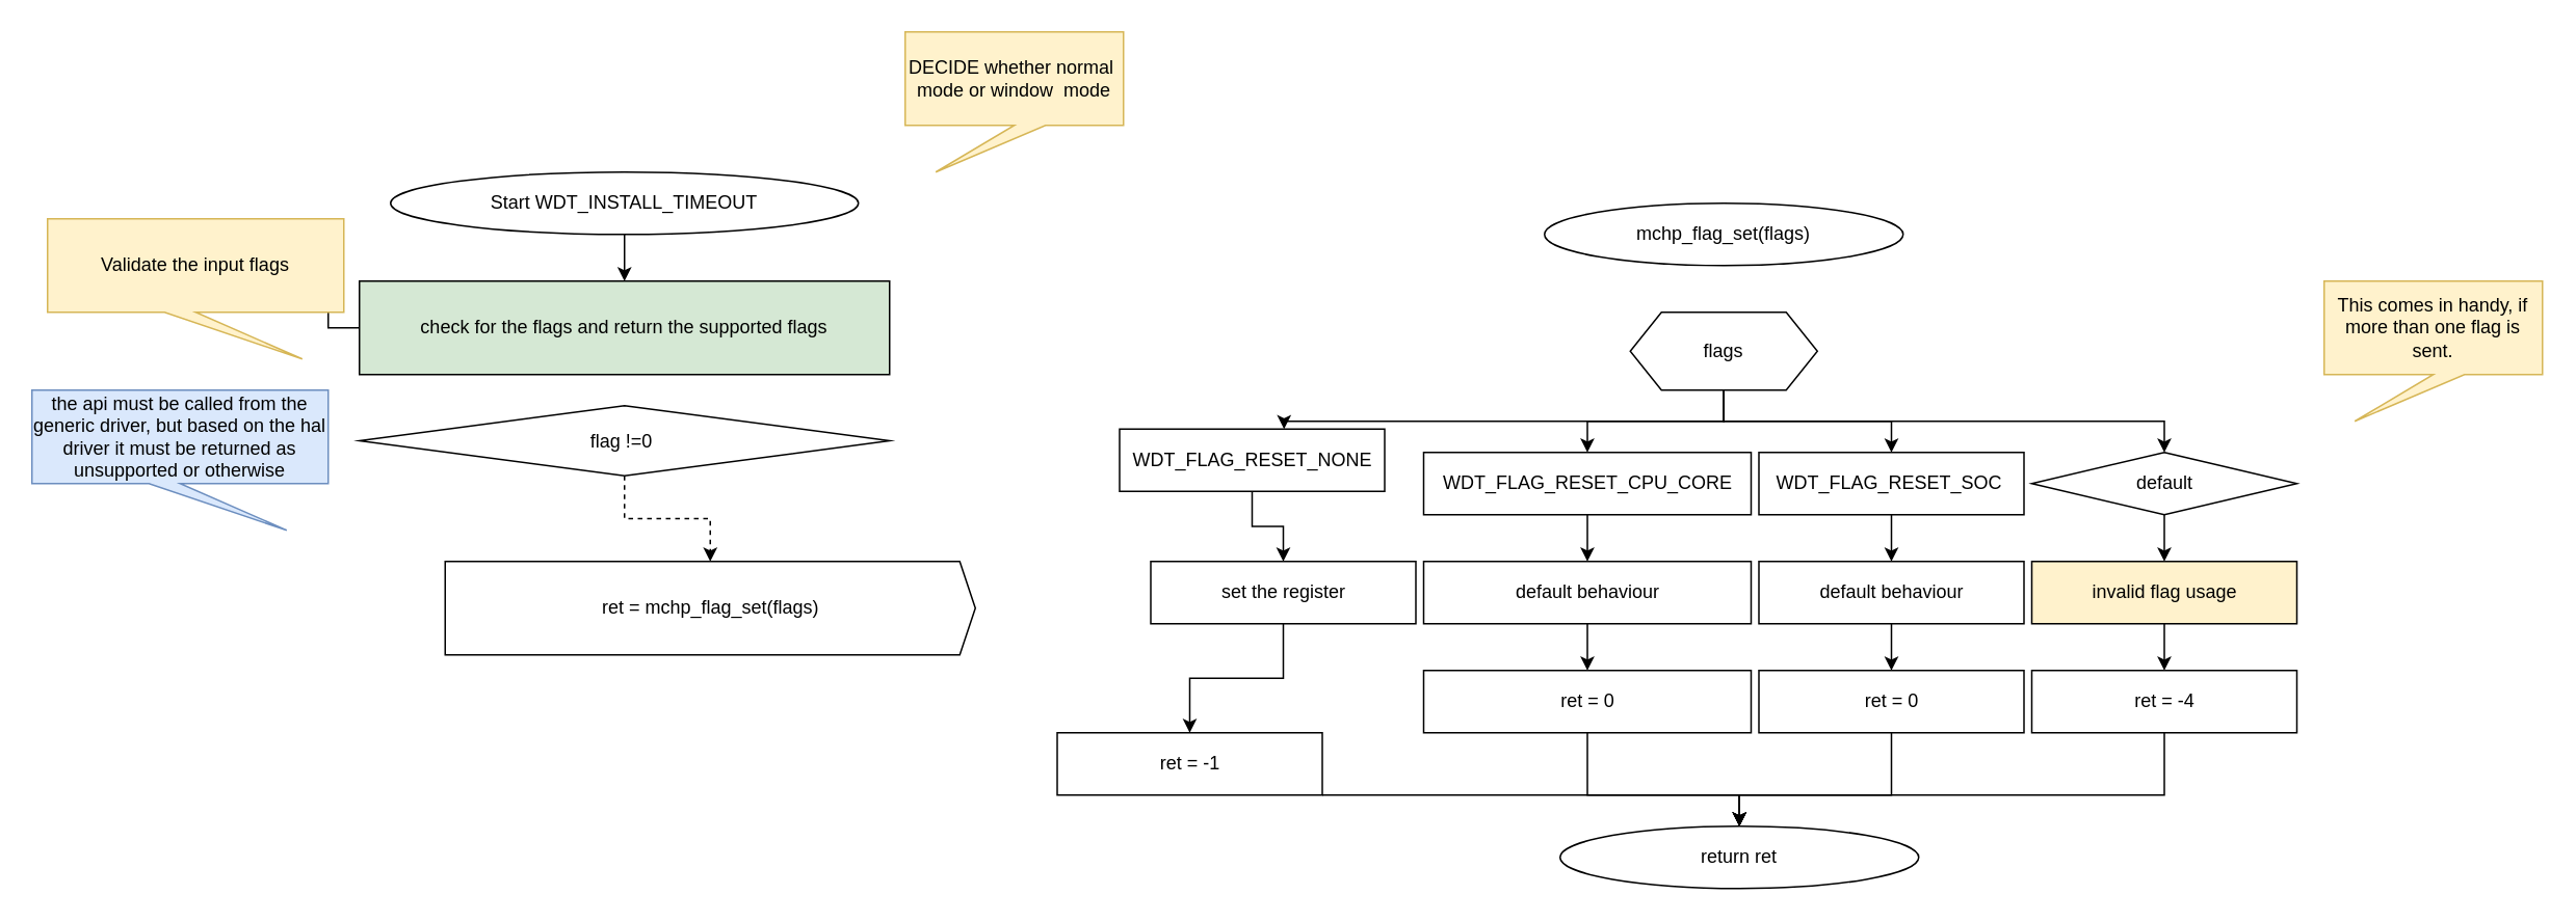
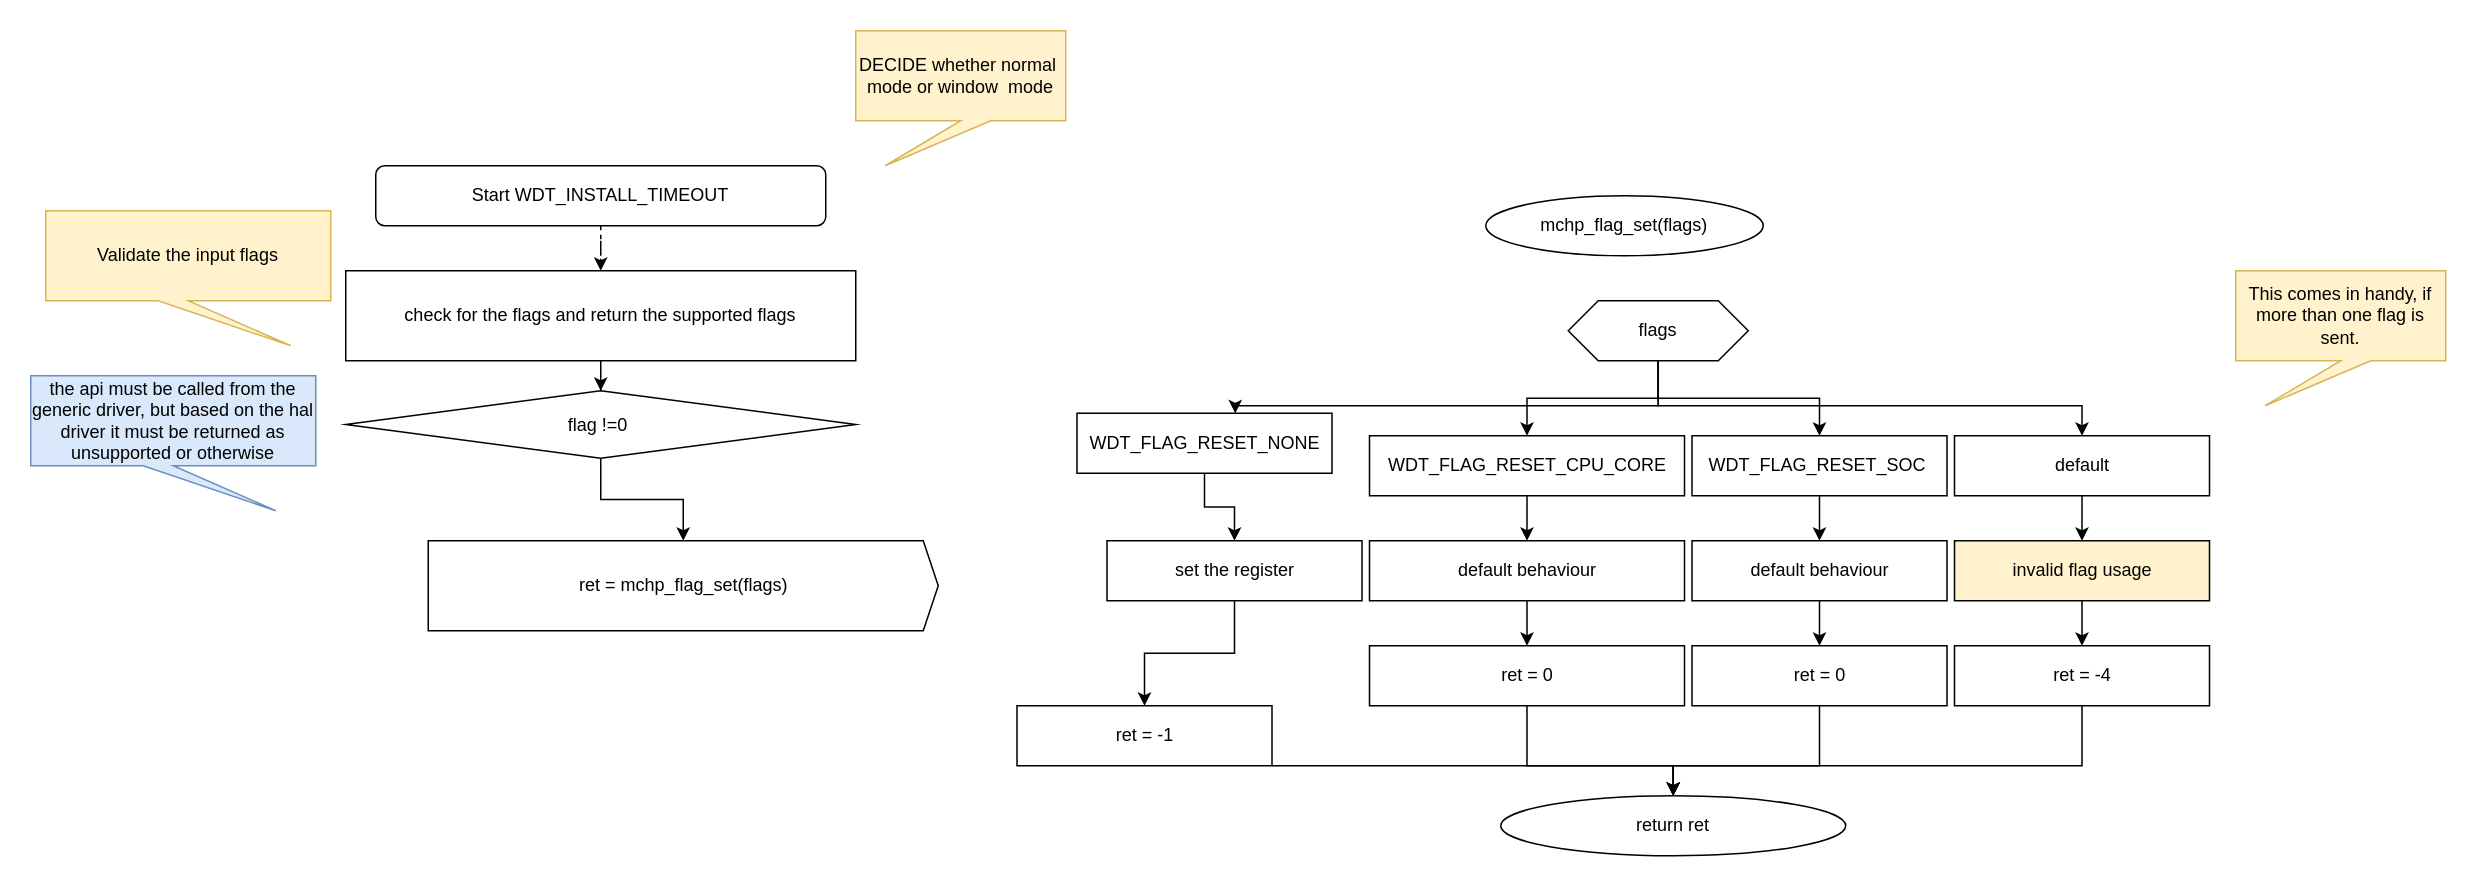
- <mxCell id="8" value="DECIDE whether normal&amp;nbsp; mode or window&amp;nbsp; mode" style="shape=callout;whiteSpace=wrap;html=1;perimeter=calloutPerimeter;position2=0.14;fillColor=#fff2cc;strokeColor=#d6b656;" vertex="1" parent="1"><mxGeometry x="580" y="20" width="140" height="90" as="geometry" /></mxCell>
+ <mxCell id="8" value="DECIDE whether normal&amp;nbsp; mode or window&amp;nbsp; mode" style="shape=callout;whiteSpace=wrap;html=1;perimeter=calloutPerimeter;position2=0.14;fillColor=#fff2cc;strokeColor=#d6b656;" vertex="1" parent="1"><mxGeometry x="570" y="20" width="140" height="90" as="geometry" /></mxCell>
- <mxCell id="3" value="Start WDT_INSTALL_TIMEOUT" style="ellipse;whiteSpace=wrap;html=1;" vertex="1" parent="1"><mxGeometry x="250" y="110" width="300" height="40" as="geometry" /></mxCell>
+ <mxCell id="3" value="Start WDT_INSTALL_TIMEOUT" style="whiteSpace=wrap;html=1;rounded=1;" vertex="1" parent="1"><mxGeometry x="250" y="110" width="300" height="40" as="geometry" /></mxCell>
- <mxCell id="12" value="mchp_flag_set(flags)" style="ellipse;whiteSpace=wrap;html=1;" vertex="1" parent="1"><mxGeometry x="990" y="130" width="230" height="40" as="geometry" /></mxCell>
+ <mxCell id="12" value="mchp_flag_set(flags)" style="ellipse;whiteSpace=wrap;html=1;" vertex="1" parent="1"><mxGeometry x="990" y="130" width="185" height="40" as="geometry" /></mxCell>
- <mxCell id="2" value="" style="edgeStyle=orthogonalEdgeStyle;rounded=0;orthogonalLoop=1;jettySize=auto;html=1;" edge="1" parent="1" source="3" target="5"><mxGeometry relative="1" as="geometry" /></mxCell>
+ <mxCell id="2" value="" style="edgeStyle=orthogonalEdgeStyle;rounded=0;orthogonalLoop=1;jettySize=auto;html=1;dashed=1;" edge="1" parent="1" source="3" target="5"><mxGeometry relative="1" as="geometry" /></mxCell>
- <mxCell id="4" value="" style="edgeStyle=orthogonalEdgeStyle;rounded=0;orthogonalLoop=1;jettySize=auto;html=1;" edge="1" parent="1" source="5" target="9"><mxGeometry relative="1" as="geometry" /></mxCell>
+ <mxCell id="4" value="" style="edgeStyle=orthogonalEdgeStyle;rounded=0;orthogonalLoop=1;jettySize=auto;html=1;" edge="1" parent="1" source="5" target="7"><mxGeometry relative="1" as="geometry" /></mxCell>
- <mxCell id="5" value="check for the flags and return the supported flags" style="whiteSpace=wrap;html=1;fillColor=#d5e8d4;" vertex="1" parent="1"><mxGeometry x="230" y="180" width="340" height="60" as="geometry" /></mxCell>
+ <mxCell id="5" value="check for the flags and return the supported flags" style="whiteSpace=wrap;html=1;" vertex="1" parent="1"><mxGeometry x="230" y="180" width="340" height="60" as="geometry" /></mxCell>
- <mxCell id="17" value="flags" style="shape=hexagon;perimeter=hexagonPerimeter2;whiteSpace=wrap;html=1;fixedSize=1;" vertex="1" parent="1"><mxGeometry x="1045" y="200" width="120" height="50" as="geometry" /></mxCell>
+ <mxCell id="17" value="flags" style="shape=hexagon;perimeter=hexagonPerimeter2;whiteSpace=wrap;html=1;fixedSize=1;" vertex="1" parent="1"><mxGeometry x="1045" y="200" width="120" height="40" as="geometry" /></mxCell>
- <mxCell id="27" value="default" style="rhombus;whiteSpace=wrap;html=1;" vertex="1" parent="1"><mxGeometry x="1302.5" y="290" width="170" height="40" as="geometry" /></mxCell>
+ <mxCell id="27" value="default" style="whiteSpace=wrap;html=1;" vertex="1" parent="1"><mxGeometry x="1302.5" y="290" width="170" height="40" as="geometry" /></mxCell>
- <mxCell id="6" value="" style="edgeStyle=orthogonalEdgeStyle;rounded=0;orthogonalLoop=1;jettySize=auto;html=1;dashed=1;" edge="1" parent="1" source="7" target="11"><mxGeometry relative="1" as="geometry" /></mxCell>
+ <mxCell id="6" value="" style="edgeStyle=orthogonalEdgeStyle;rounded=0;orthogonalLoop=1;jettySize=auto;html=1;" edge="1" parent="1" source="7" target="11"><mxGeometry relative="1" as="geometry" /></mxCell>
